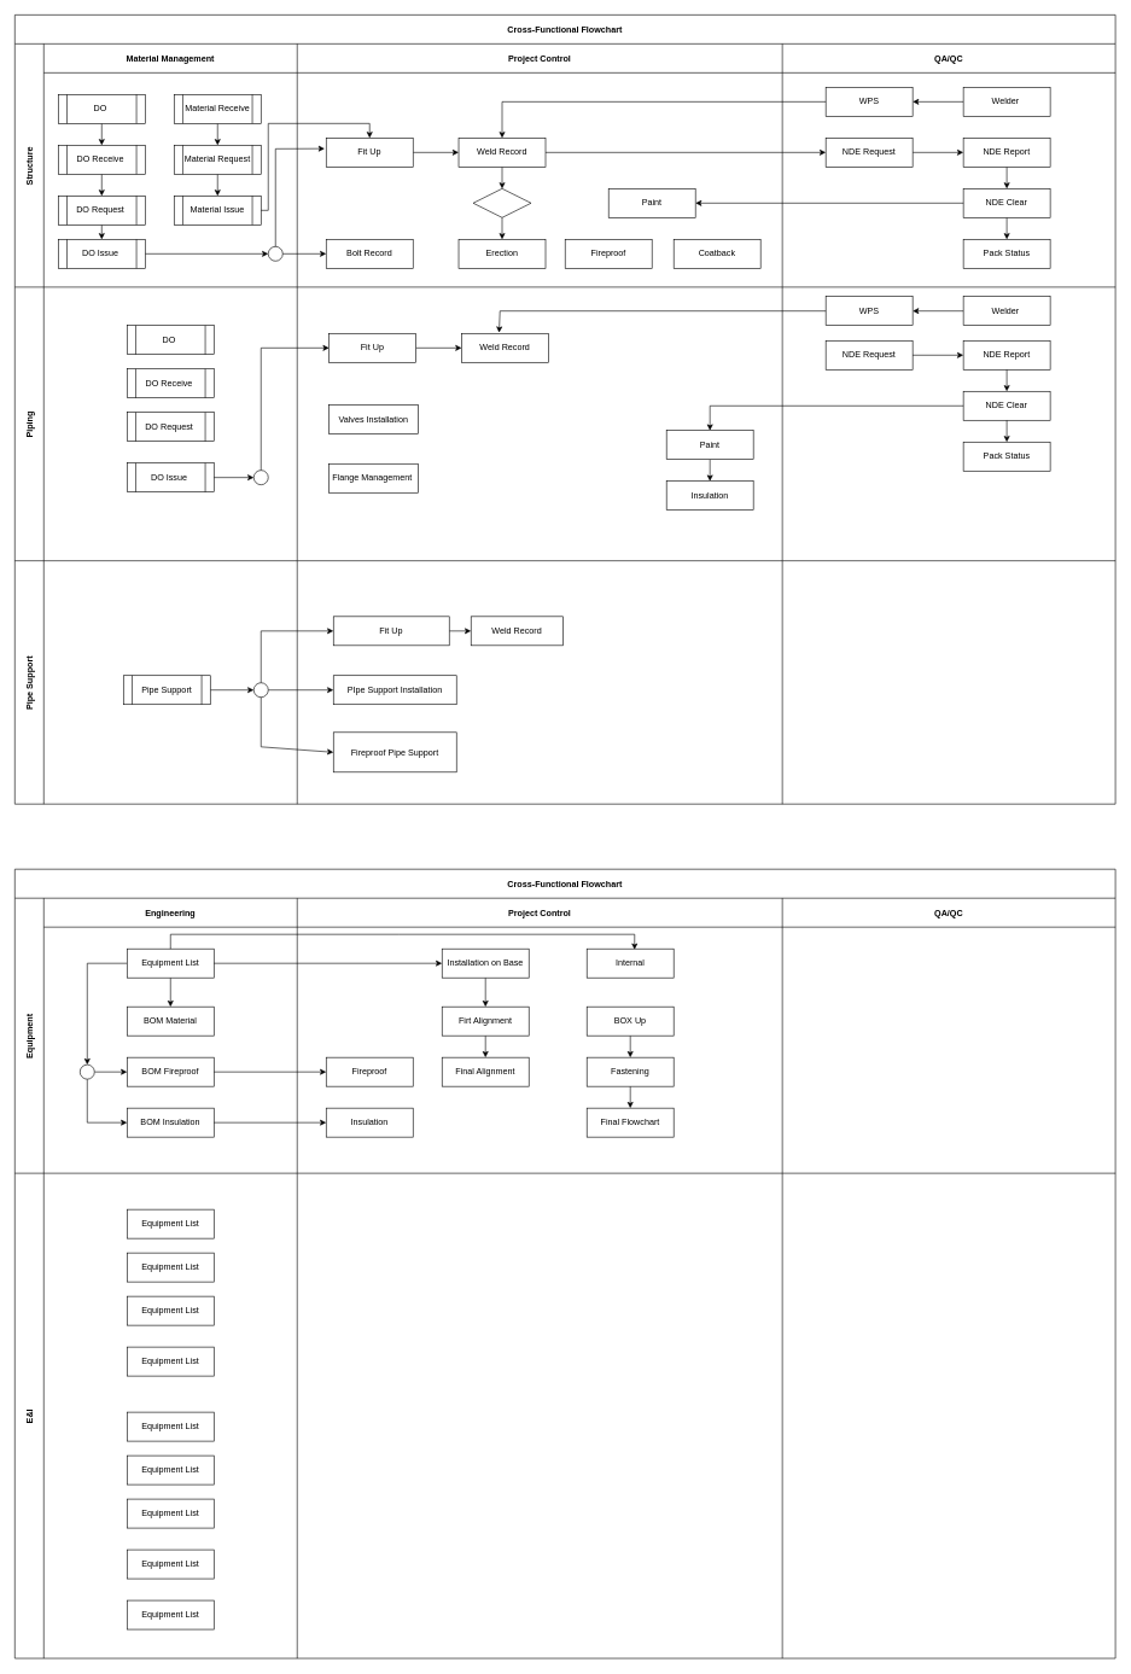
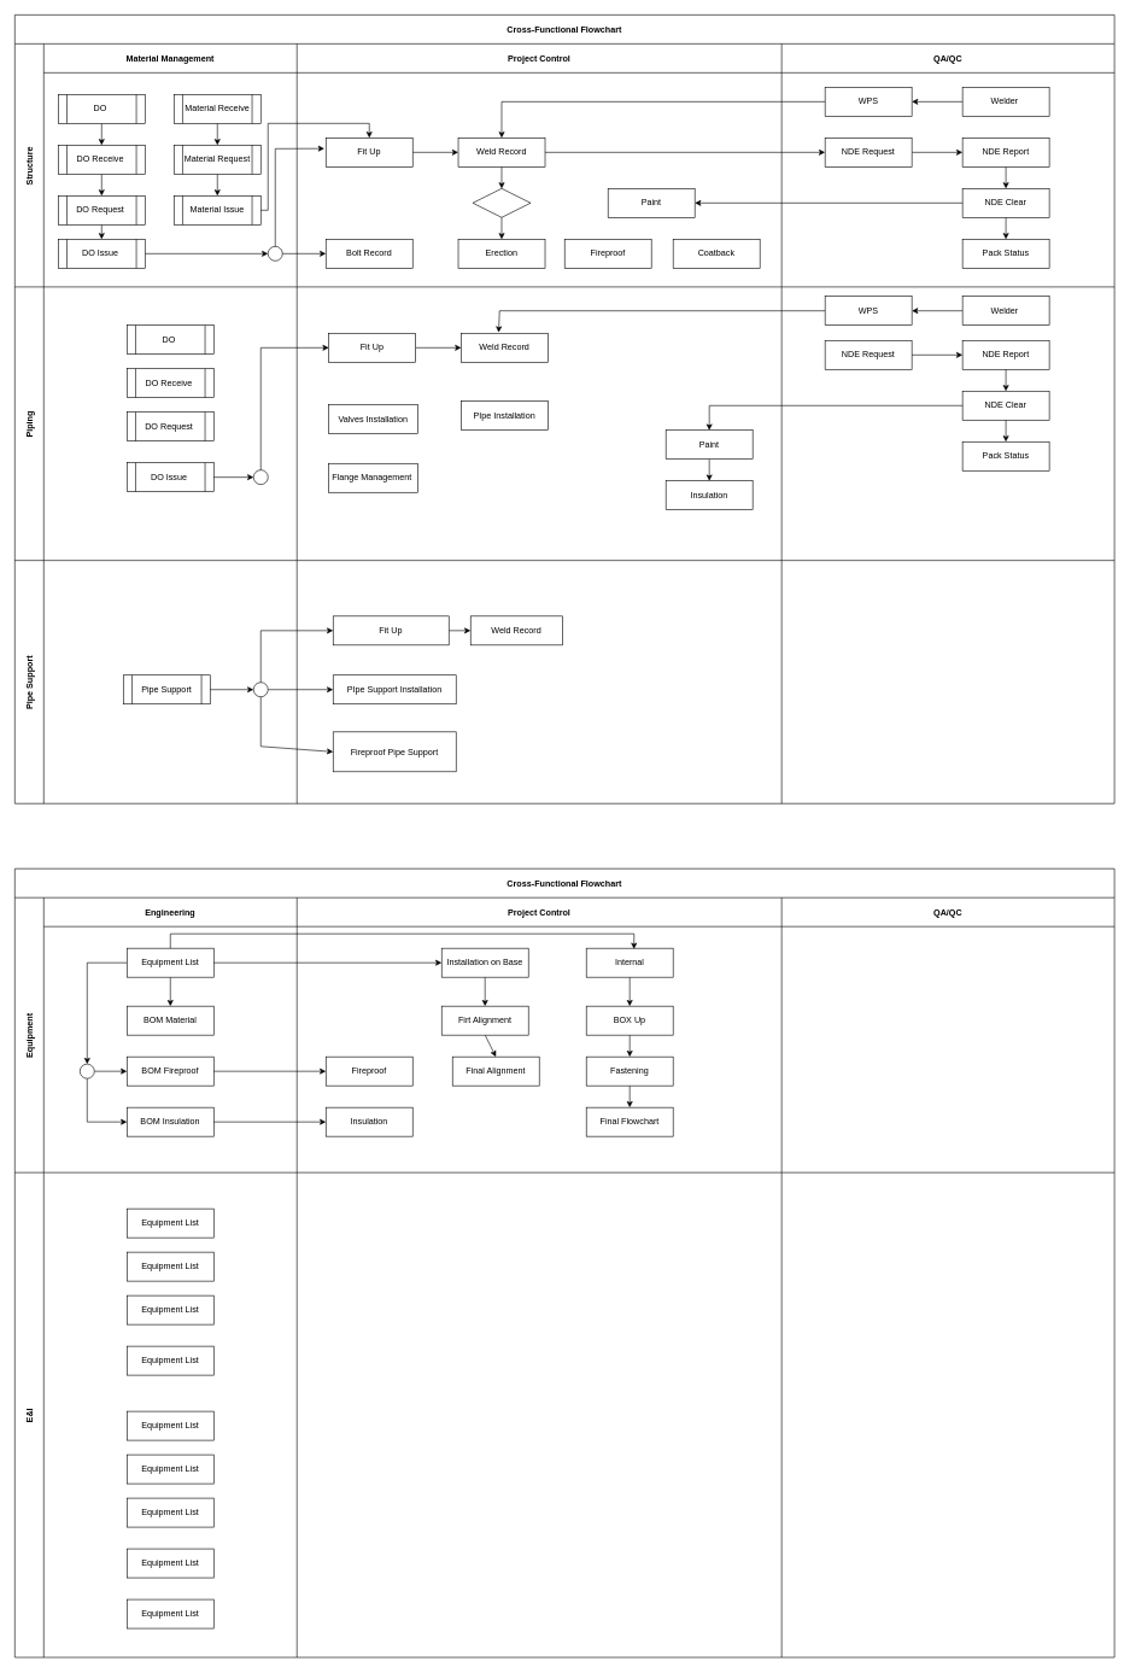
+ <mxCell id="60" value="PIpe Installation" style="rounded=0;whiteSpace=wrap;html=1;" parent="56" vertex="1"><mxGeometry x="227" y="158" width="120" height="40" as="geometry" /></mxCell>
+ <mxCell id="115" style="edgeStyle=none;html=1;exitX=0.5;exitY=1;exitDx=0;exitDy=0;entryX=0.5;entryY=0;entryDx=0;entryDy=0;rounded=0;" parent="107" source="116" target="118" edge="1"><mxGeometry relative="1" as="geometry" /></mxCell>
- <mxCell id="114" value="Final Alignment" style="rounded=0;whiteSpace=wrap;html=1;" parent="107" vertex="1"><mxGeometry x="200" y="220" width="120" height="40" as="geometry" /></mxCell>
+ <mxCell id="114" value="Final Alignment" style="rounded=0;whiteSpace=wrap;html=1;" parent="107" vertex="1"><mxGeometry x="215" y="220" width="120" height="40" as="geometry" /></mxCell>
